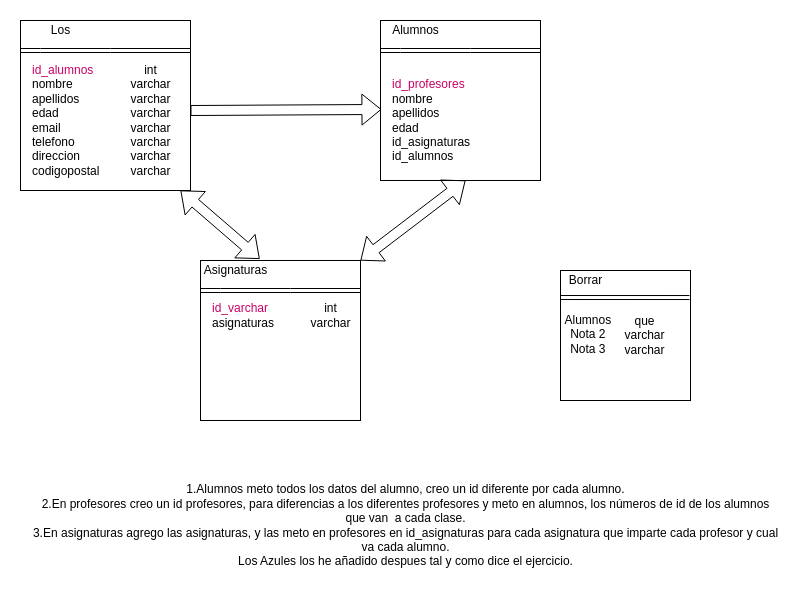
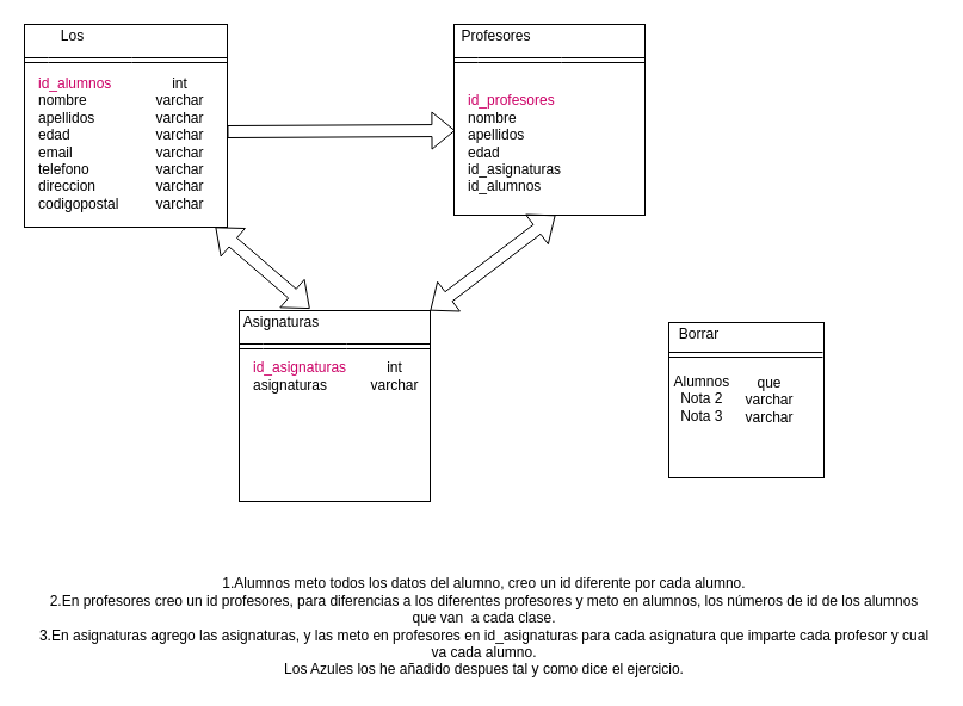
- <mxCell id="9" value="Alumnos" style="text;html=1;resizable=0;autosize=1;align=center;verticalAlign=middle;points=[];fillColor=none;strokeColor=none;rounded=0;glass=0;" parent="1" vertex="1"><mxGeometry x="380" y="20" width="70" height="20" as="geometry" /></mxCell>
+ <mxCell id="9" value="Profesores" style="text;html=1;resizable=0;autosize=1;align=center;verticalAlign=middle;points=[];fillColor=none;strokeColor=none;rounded=0;glass=0;" parent="1" vertex="1"><mxGeometry x="380" y="20" width="70" height="20" as="geometry" /></mxCell>
- <mxCell id="14" value="&lt;font color=&quot;#cc0066&quot;&gt;id_varchar&lt;br&gt;&lt;/font&gt;asignaturas" style="text;html=1;resizable=0;autosize=1;align=left;verticalAlign=middle;points=[];fillColor=none;strokeColor=none;rounded=0;glass=0;" parent="1" vertex="1"><mxGeometry x="210" y="300" width="90" height="30" as="geometry" /></mxCell>
+ <mxCell id="14" value="&lt;font color=&quot;#cc0066&quot;&gt;id_asignaturas&lt;br&gt;&lt;/font&gt;asignaturas" style="text;html=1;resizable=0;autosize=1;align=left;verticalAlign=middle;points=[];fillColor=none;strokeColor=none;rounded=0;glass=0;" parent="1" vertex="1"><mxGeometry x="210" y="300" width="90" height="30" as="geometry" /></mxCell>
